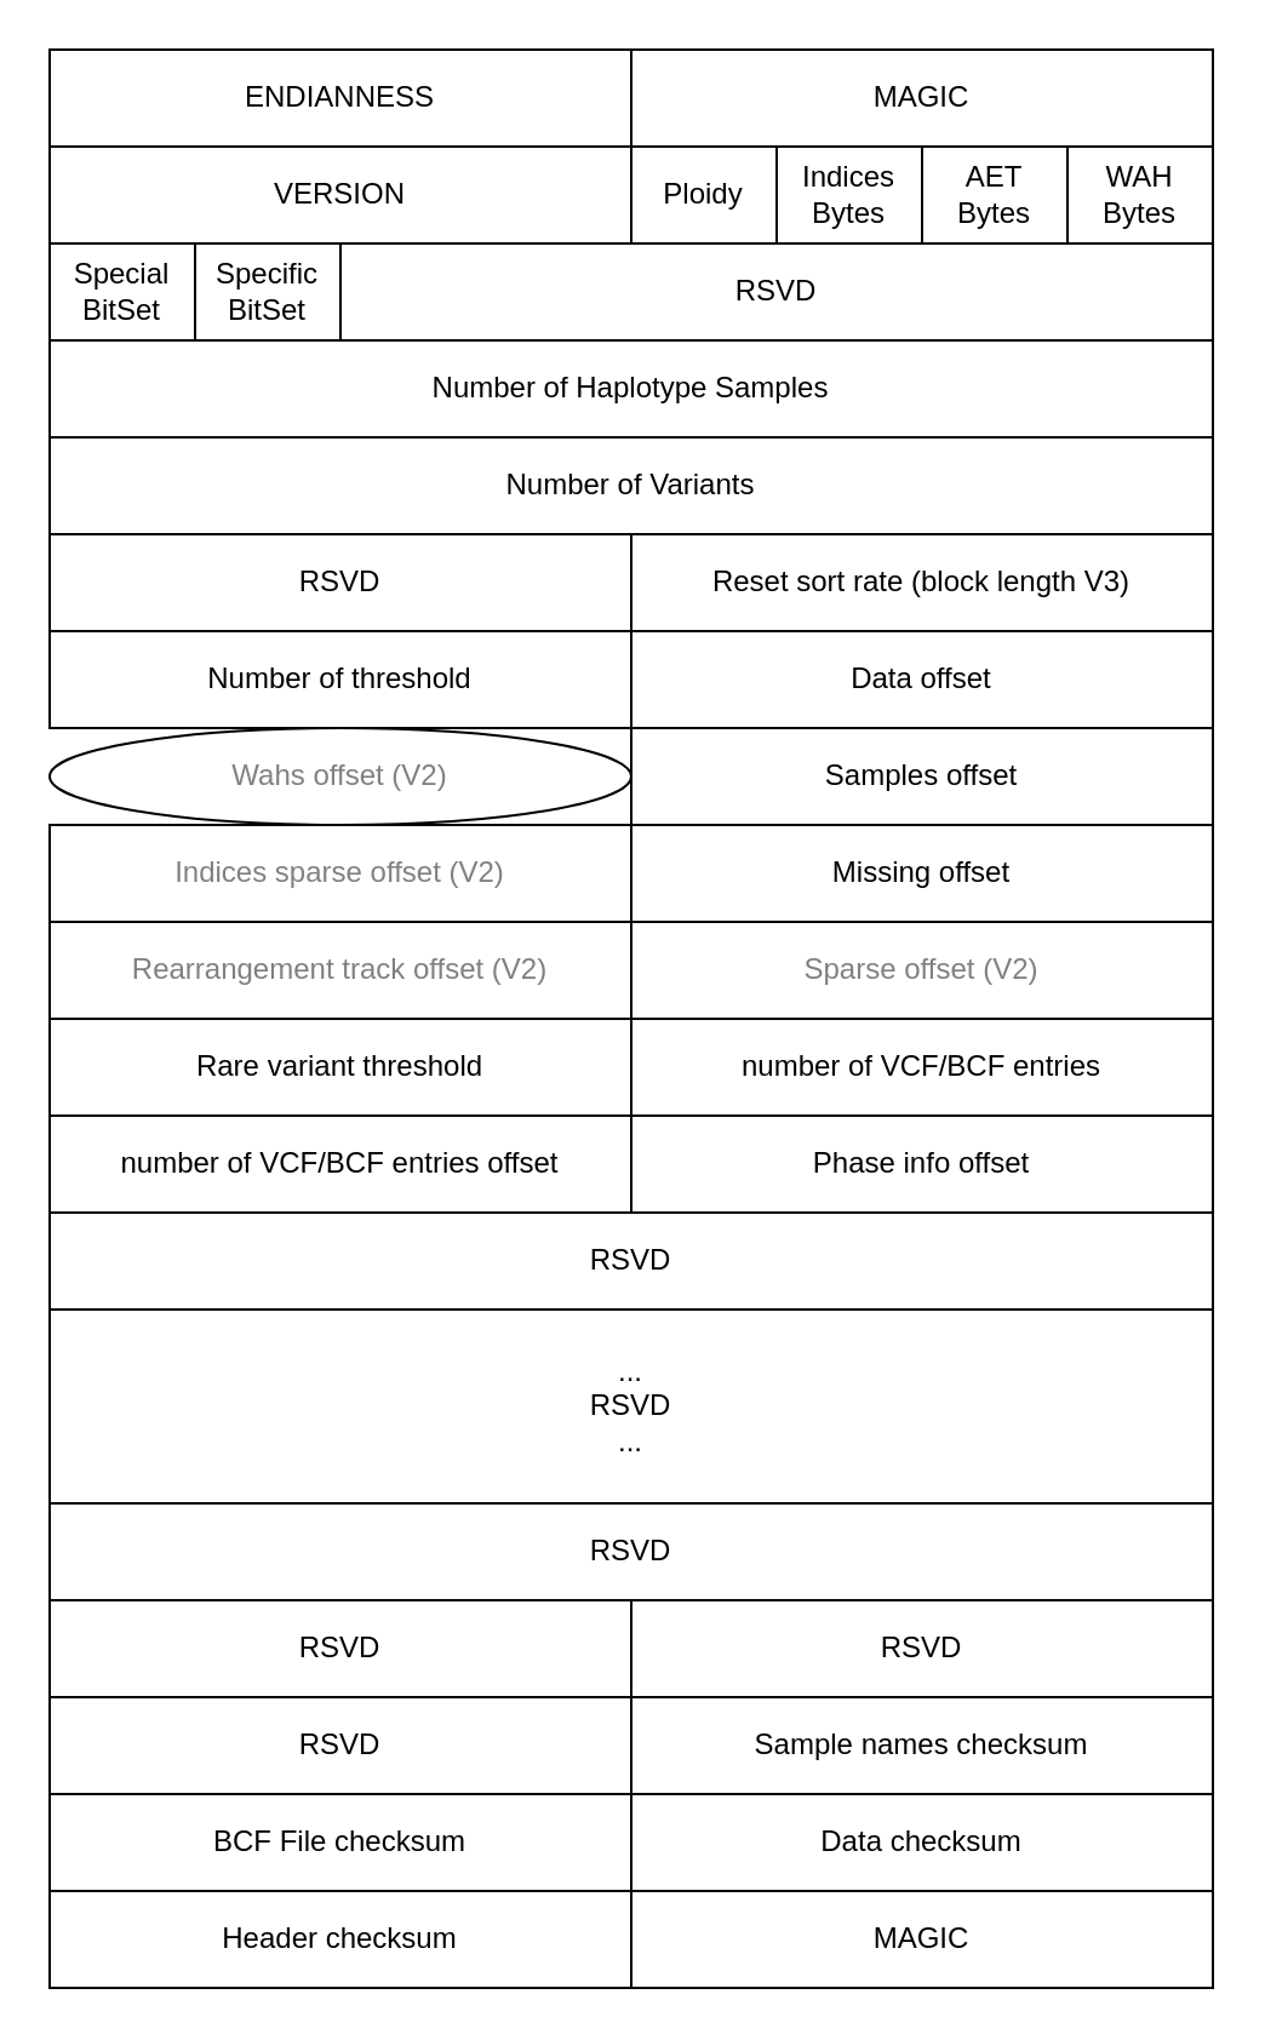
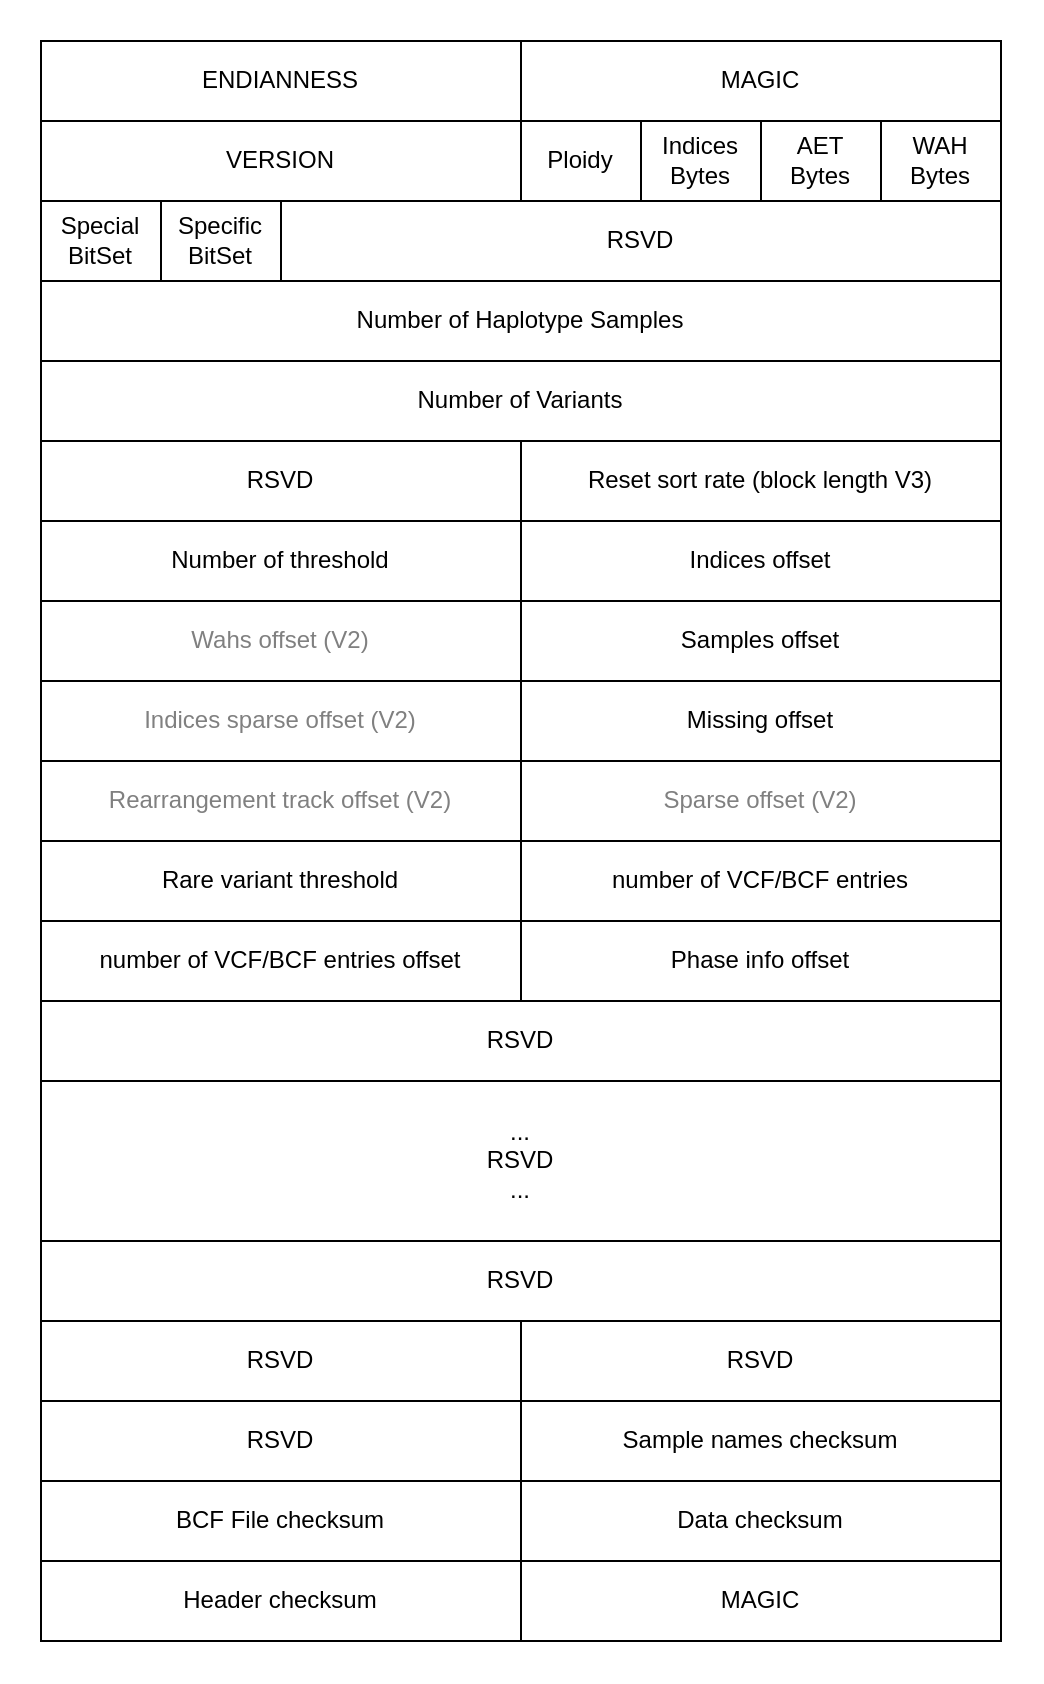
- <mxCell id="17" value="Data offset" style="rounded=0;whiteSpace=wrap;html=1;" vertex="1" parent="1"><mxGeometry x="260" y="260" width="240" height="40" as="geometry" /></mxCell>
+ <mxCell id="17" value="Indices offset" style="rounded=0;whiteSpace=wrap;html=1;" vertex="1" parent="1"><mxGeometry x="260" y="260" width="240" height="40" as="geometry" /></mxCell>
- <mxCell id="18" value="Wahs offset (V2)" style="ellipse;whiteSpace=wrap;html=1;fontColor=#808080;" vertex="1" parent="1"><mxGeometry x="20" y="300" width="240" height="40" as="geometry" /></mxCell>
+ <mxCell id="18" value="Wahs offset (V2)" style="rounded=0;whiteSpace=wrap;html=1;fontColor=#808080;" vertex="1" parent="1"><mxGeometry x="20" y="300" width="240" height="40" as="geometry" /></mxCell>
